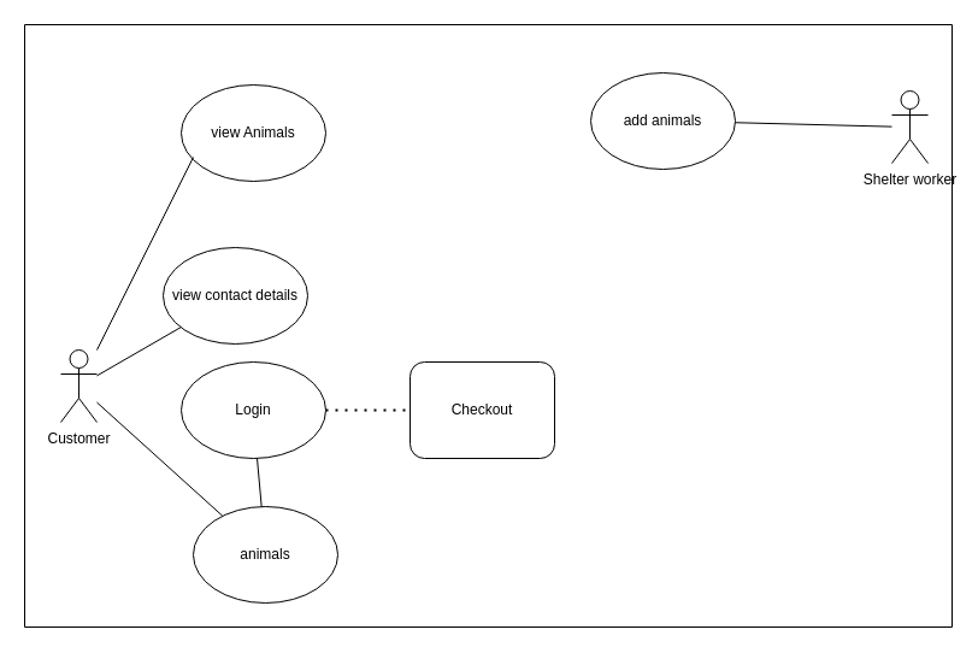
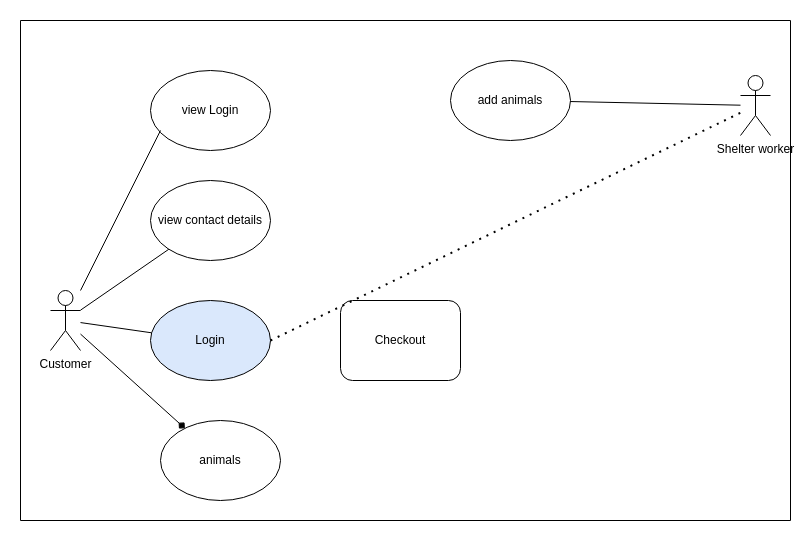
- <mxCell id="8" value="add animals" style="ellipse;whiteSpace=wrap;html=1;" vertex="1" parent="1"><mxGeometry x="490" y="60" width="120" height="80" as="geometry" /></mxCell>
+ <mxCell id="8" value="add animals" style="ellipse;whiteSpace=wrap;html=1;" vertex="1" parent="1"><mxGeometry x="450" y="60" width="120" height="80" as="geometry" /></mxCell>
- <mxCell id="4" value="view Animals" style="ellipse;whiteSpace=wrap;html=1;" vertex="1" parent="1"><mxGeometry x="150" y="70" width="120" height="80" as="geometry" /></mxCell>
+ <mxCell id="4" value="view Login" style="ellipse;whiteSpace=wrap;html=1;" vertex="1" parent="1"><mxGeometry x="150" y="70" width="120" height="80" as="geometry" /></mxCell>
- <mxCell id="5" value="view contact details" style="ellipse;whiteSpace=wrap;html=1;" vertex="1" parent="1"><mxGeometry x="135" y="205" width="120" height="80" as="geometry" /></mxCell>
+ <mxCell id="5" value="view contact details" style="ellipse;whiteSpace=wrap;html=1;" vertex="1" parent="1"><mxGeometry x="150" y="180" width="120" height="80" as="geometry" /></mxCell>
- <mxCell id="6" value="Login" style="ellipse;whiteSpace=wrap;html=1;" vertex="1" parent="1"><mxGeometry x="150" y="300" width="120" height="80" as="geometry" /></mxCell>
+ <mxCell id="6" value="Login" style="ellipse;whiteSpace=wrap;html=1;fillColor=#dae8fc;" vertex="1" parent="1"><mxGeometry x="150" y="300" width="120" height="80" as="geometry" /></mxCell>
- <mxCell id="10" value="" style="endArrow=none;dashed=1;html=1;dashPattern=1 3;strokeWidth=2;rounded=0;exitX=1;exitY=0.5;exitDx=0;exitDy=0;" edge="1" parent="1" source="6" target="9"><mxGeometry width="50" height="50" relative="1" as="geometry"><mxPoint x="340" y="340" as="sourcePoint" /><mxPoint x="390" y="290" as="targetPoint" /></mxGeometry></mxCell>
+ <mxCell id="10" value="" style="endArrow=none;dashed=1;html=1;dashPattern=1 3;strokeWidth=2;rounded=0;exitX=1;exitY=0.5;exitDx=0;exitDy=0;" edge="1" parent="1" source="6" target="3"><mxGeometry width="50" height="50" relative="1" as="geometry"><mxPoint x="340" y="340" as="sourcePoint" /><mxPoint x="390" y="290" as="targetPoint" /></mxGeometry></mxCell>
- <mxCell id="11" value="" style="endArrow=none;html=1;rounded=0;" edge="1" parent="1" source="6" target="7"><mxGeometry width="50" height="50" relative="1" as="geometry"><mxPoint x="340" y="340" as="sourcePoint" /><mxPoint x="390" y="290" as="targetPoint" /></mxGeometry></mxCell>
+ <mxCell id="11" value="" style="endArrow=none;html=1;rounded=0;" edge="1" parent="1" source="6" target="2"><mxGeometry width="50" height="50" relative="1" as="geometry"><mxPoint x="340" y="340" as="sourcePoint" /><mxPoint x="390" y="290" as="targetPoint" /></mxGeometry></mxCell>
- <mxCell id="14" value="" style="endArrow=none;html=1;rounded=0;" edge="1" parent="1" source="2" target="7"><mxGeometry width="50" height="50" relative="1" as="geometry"><mxPoint x="90" y="440" as="sourcePoint" /><mxPoint x="140" y="390" as="targetPoint" /></mxGeometry></mxCell>
+ <mxCell id="14" value="" style="endArrow=diamond;html=1;rounded=0;" edge="1" parent="1" source="2" target="7"><mxGeometry width="50" height="50" relative="1" as="geometry"><mxPoint x="90" y="440" as="sourcePoint" /><mxPoint x="140" y="390" as="targetPoint" /></mxGeometry></mxCell>
